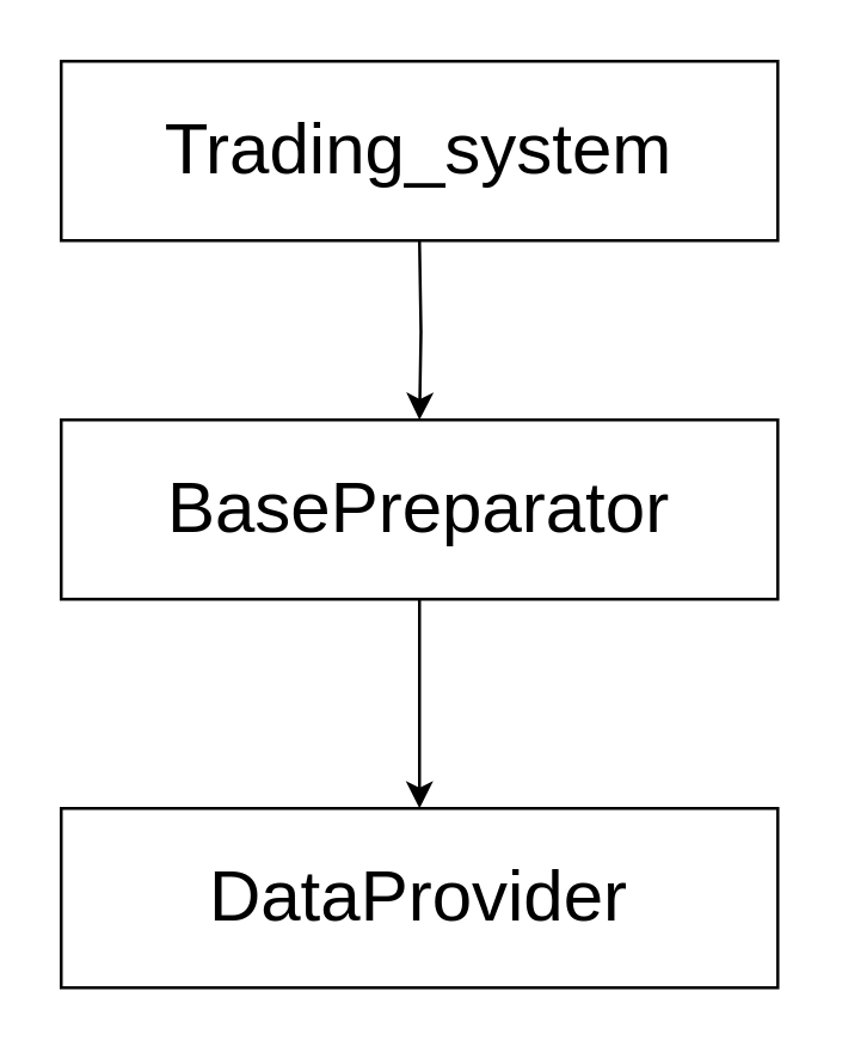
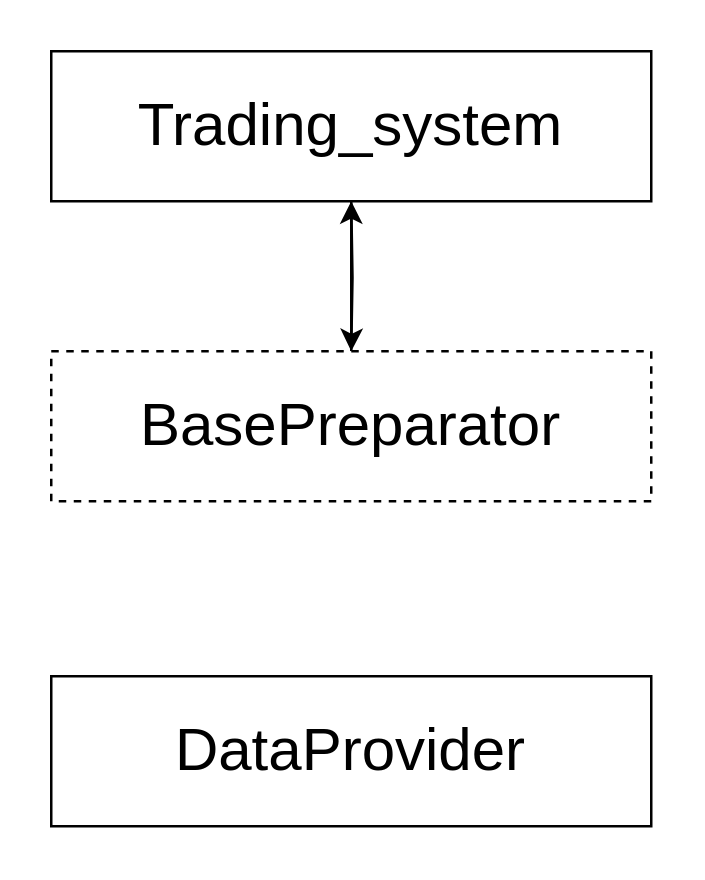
- <mxCell id="4" value="&lt;font style=&quot;font-size: 24px;&quot;&gt;BasePreparator&lt;/font&gt;" style="whiteSpace=wrap;html=1;" vertex="1" parent="1"><mxGeometry x="20" y="140" width="240" height="60" as="geometry" /></mxCell>
+ <mxCell id="4" value="&lt;font style=&quot;font-size: 24px;&quot;&gt;BasePreparator&lt;/font&gt;" style="whiteSpace=wrap;html=1;dashed=1;" vertex="1" parent="1"><mxGeometry x="20" y="140" width="240" height="60" as="geometry" /></mxCell>
- <mxCell id="3" value="" style="edgeStyle=orthogonalEdgeStyle;rounded=0;orthogonalLoop=1;jettySize=auto;html=1;" edge="1" parent="1" source="4" target="5"><mxGeometry relative="1" as="geometry" /></mxCell>
+ <mxCell id="3" value="" style="edgeStyle=orthogonalEdgeStyle;rounded=0;orthogonalLoop=1;jettySize=auto;html=1;" edge="1" parent="1" source="4" target="6"><mxGeometry relative="1" as="geometry" /></mxCell>
